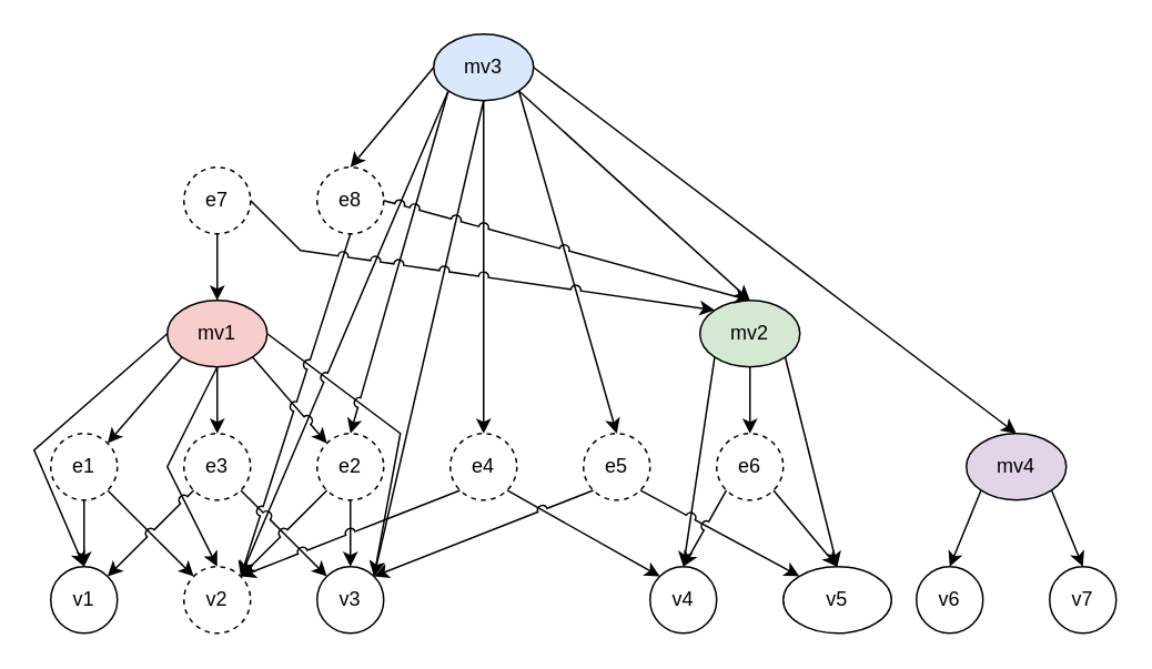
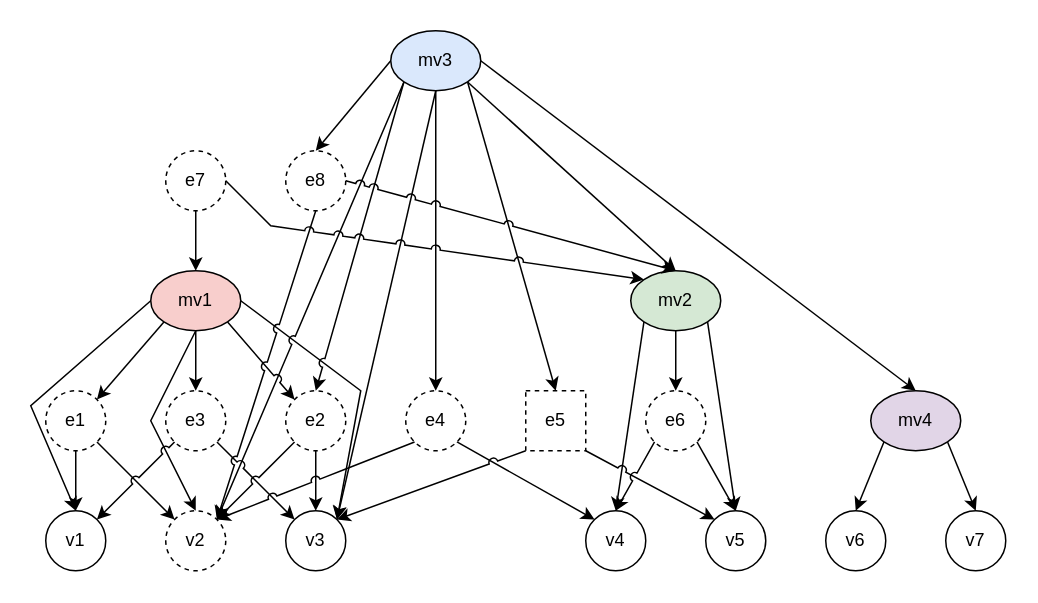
- <mxCell id="54" value="e5" style="ellipse;whiteSpace=wrap;html=1;aspect=fixed;fillColor=none;dashed=1;" parent="1" vertex="1"><mxGeometry x="350" y="260" width="40" height="40" as="geometry" /></mxCell>
+ <mxCell id="54" value="e5" style="whiteSpace=wrap;html=1;aspect=fixed;fillColor=none;dashed=1;rounded=0;" parent="1" vertex="1"><mxGeometry x="350" y="260" width="40" height="40" as="geometry" /></mxCell>
- <mxCell id="41" value="v5" style="ellipse;whiteSpace=wrap;html=1;aspect=fixed;fillColor=none;" parent="1" vertex="1"><mxGeometry x="470" y="340" width="65" height="40" as="geometry" /></mxCell>
+ <mxCell id="41" value="v5" style="ellipse;whiteSpace=wrap;html=1;aspect=fixed;fillColor=none;" parent="1" vertex="1"><mxGeometry x="470" y="340" width="40" height="40" as="geometry" /></mxCell>
